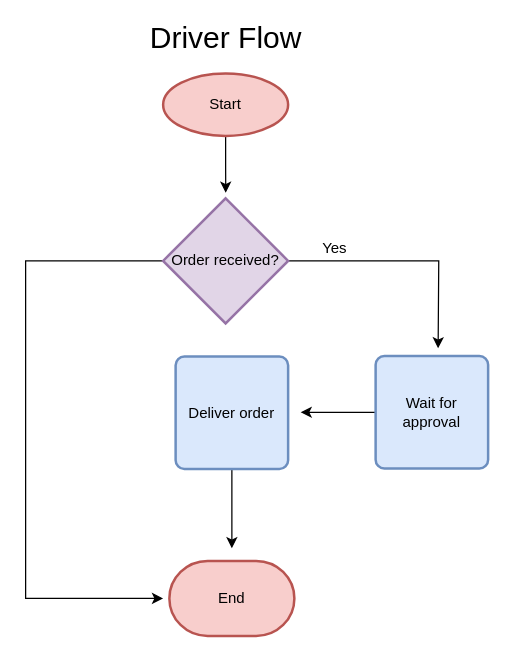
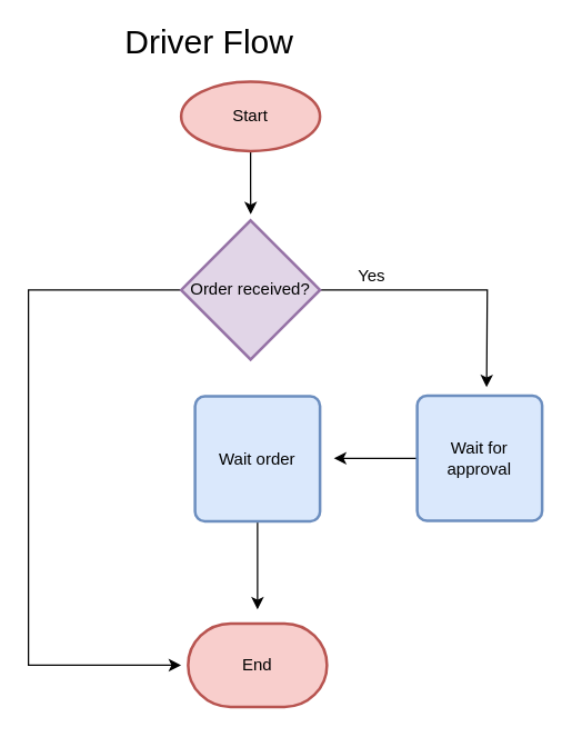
- <mxCell id="13" value="&lt;font style=&quot;font-size: 24px&quot;&gt;Driver Flow&lt;/font&gt;" style="text;html=1;align=center;verticalAlign=middle;resizable=0;points=[];autosize=1;" vertex="1" parent="1"><mxGeometry x="110" y="20" width="140" height="20" as="geometry" /></mxCell>
+ <mxCell id="13" value="&lt;font style=&quot;font-size: 24px&quot;&gt;Driver Flow&lt;/font&gt;" style="text;html=1;align=center;verticalAlign=middle;resizable=0;points=[];autosize=1;" vertex="1" parent="1"><mxGeometry x="80" y="20" width="140" height="20" as="geometry" /></mxCell>
- <mxCell id="10" value="Deliver order" style="rounded=1;whiteSpace=wrap;html=1;absoluteArcSize=1;arcSize=14;strokeWidth=2;fillColor=#dae8fc;strokeColor=#6c8ebf;" parent="1" vertex="1"><mxGeometry x="140" y="284.5" width="90" height="90" as="geometry" /></mxCell>
+ <mxCell id="10" value="Wait order" style="rounded=1;whiteSpace=wrap;html=1;absoluteArcSize=1;arcSize=14;strokeWidth=2;fillColor=#dae8fc;strokeColor=#6c8ebf;" parent="1" vertex="1"><mxGeometry x="140" y="284.5" width="90" height="90" as="geometry" /></mxCell>
